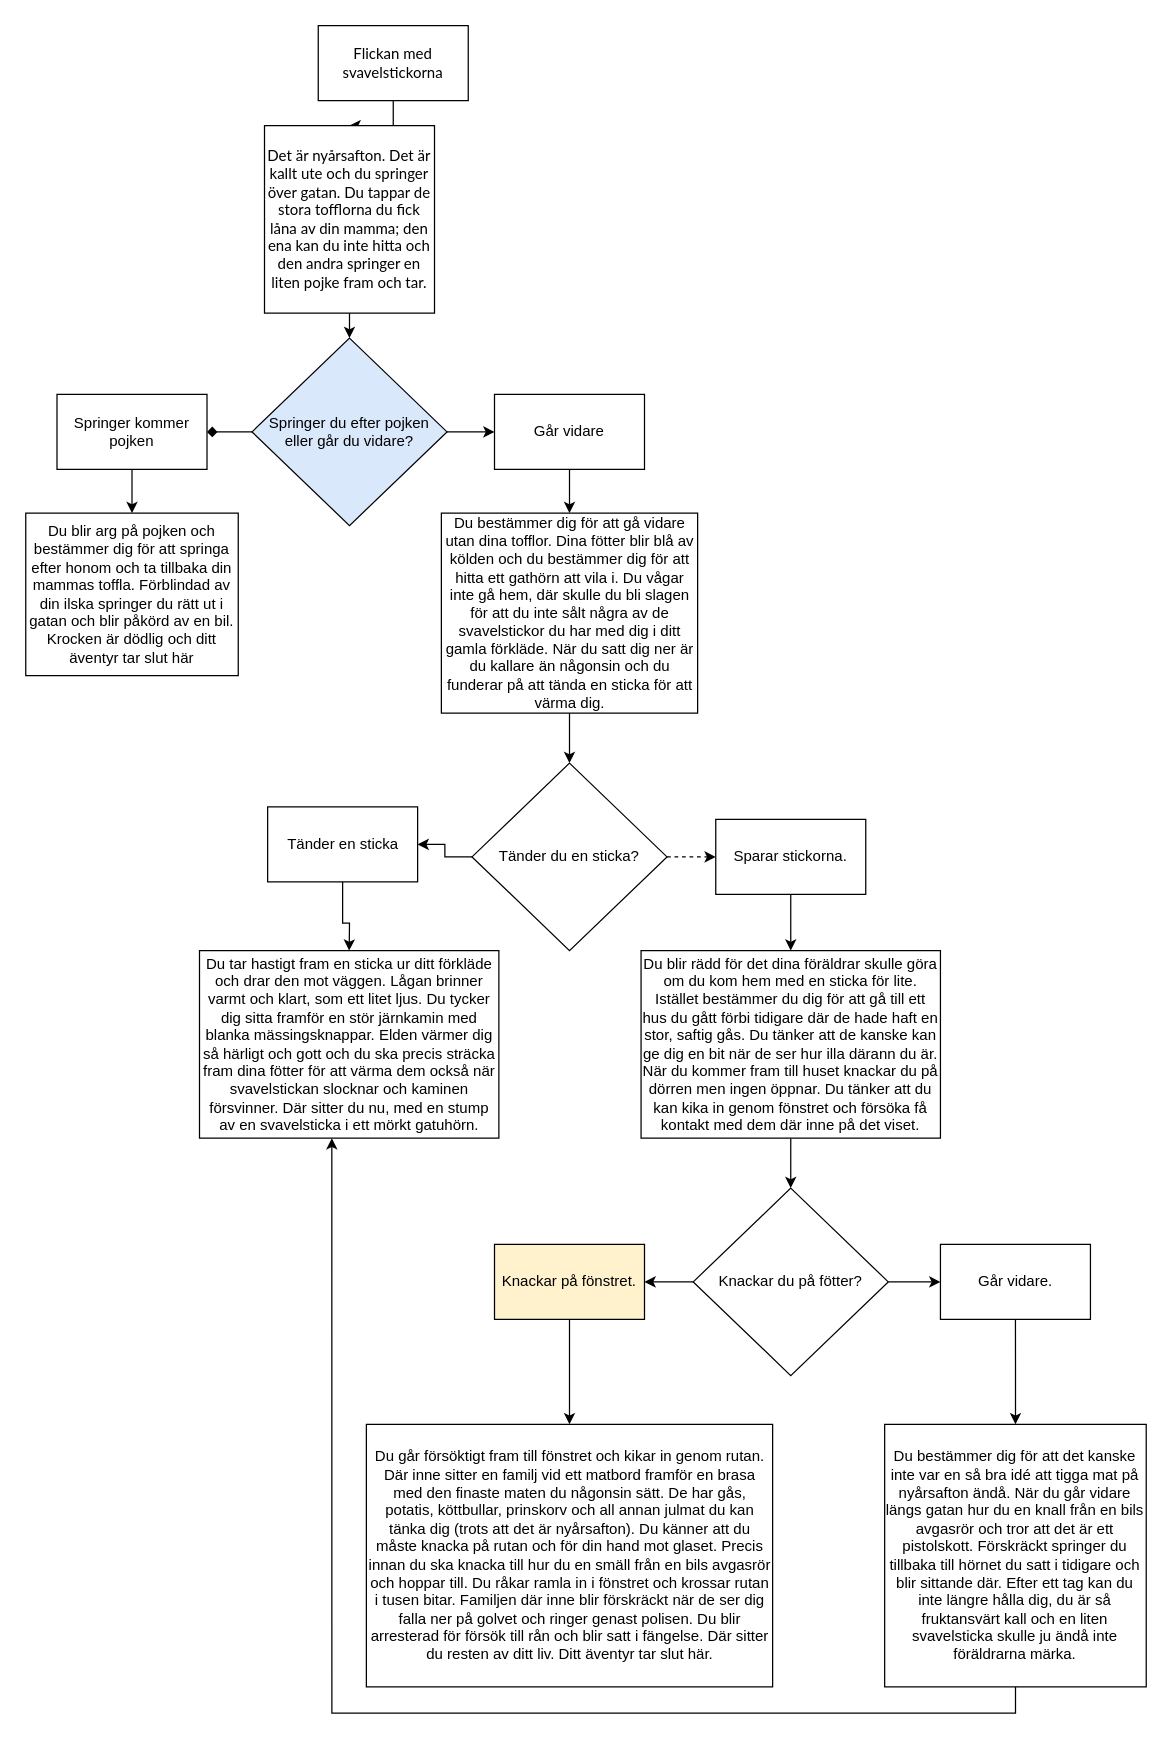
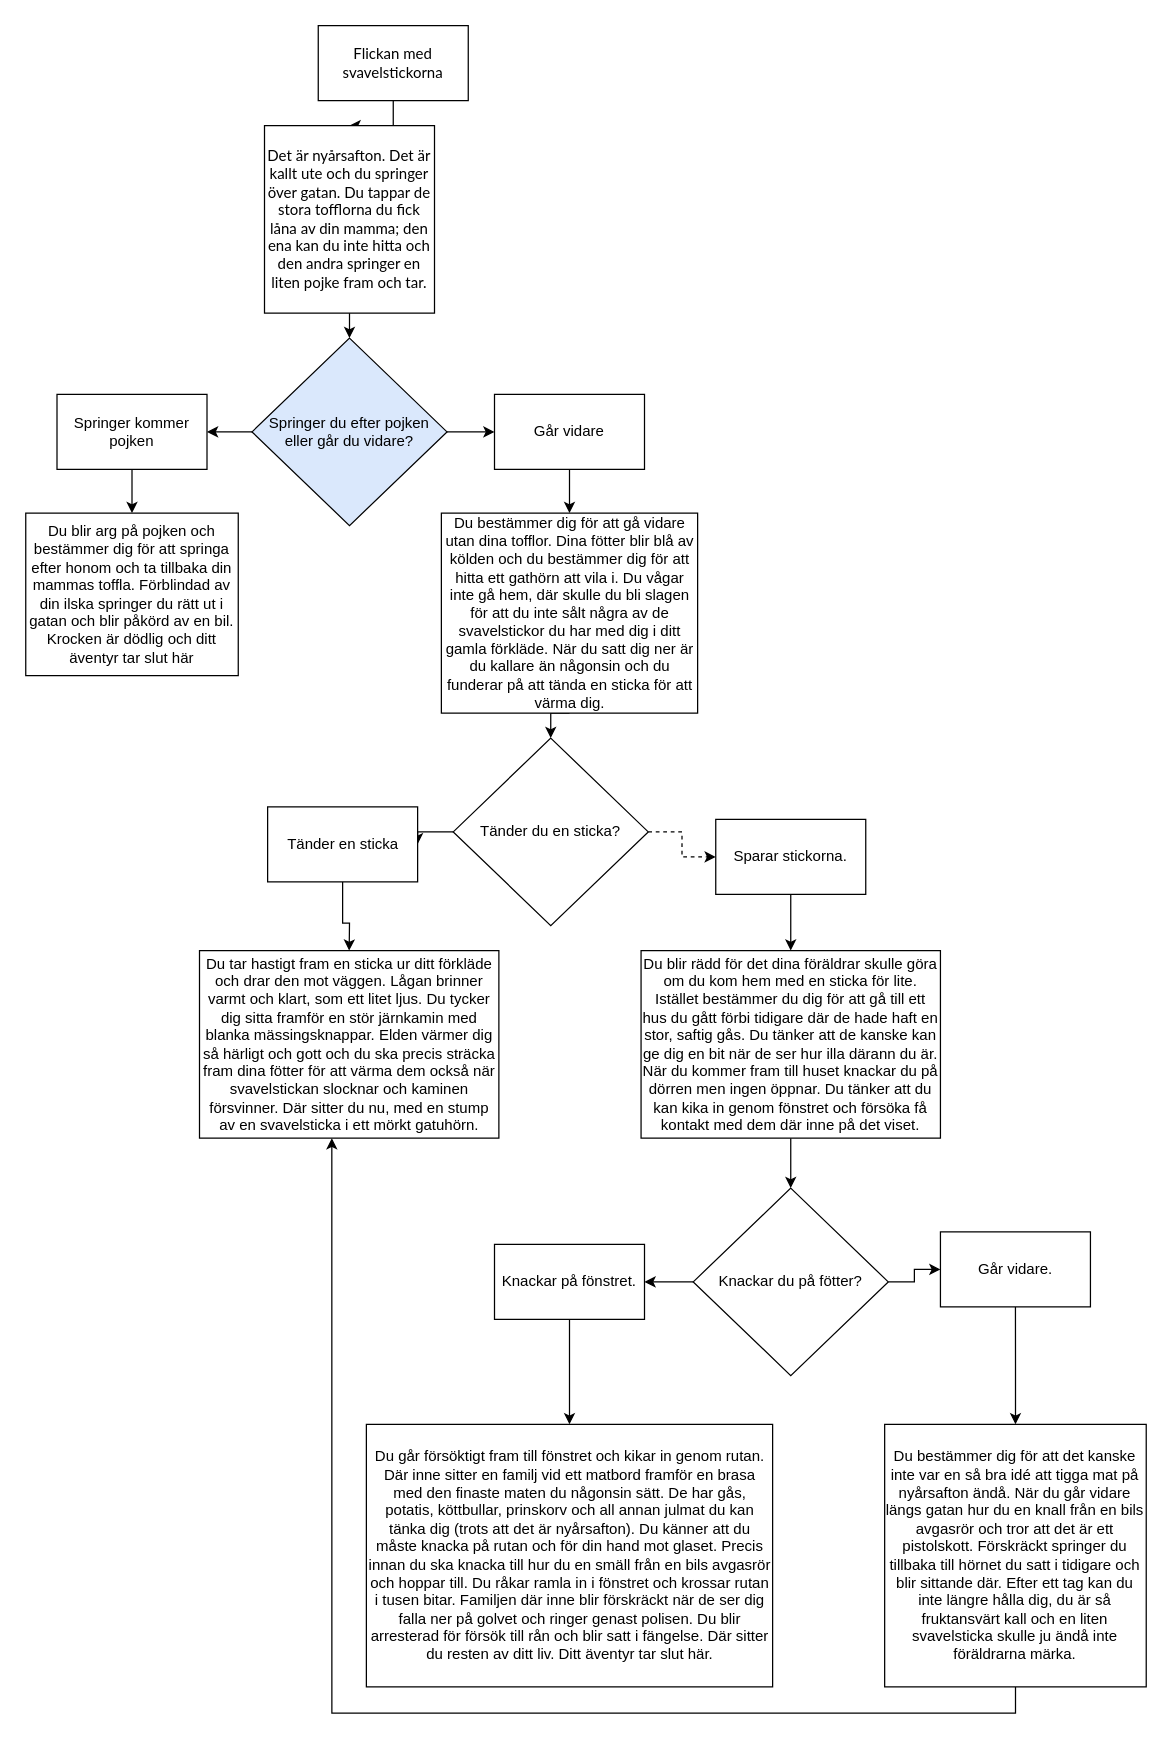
- <mxCell id="6" style="edgeStyle=orthogonalEdgeStyle;rounded=0;orthogonalLoop=1;jettySize=auto;html=1;exitX=0;exitY=0.5;exitDx=0;exitDy=0;entryX=1;entryY=0.5;entryDx=0;entryDy=0;endArrow=diamond;" edge="1" parent="1" source="8" target="10"><mxGeometry relative="1" as="geometry" /></mxCell>
+ <mxCell id="6" style="edgeStyle=orthogonalEdgeStyle;rounded=0;orthogonalLoop=1;jettySize=auto;html=1;exitX=0;exitY=0.5;exitDx=0;exitDy=0;entryX=1;entryY=0.5;entryDx=0;entryDy=0;" edge="1" parent="1" source="8" target="10"><mxGeometry relative="1" as="geometry" /></mxCell>
- <mxCell id="18" value="Tänder du en sticka?" style="rhombus;whiteSpace=wrap;html=1;" vertex="1" parent="1"><mxGeometry x="377" y="610" width="156" height="150" as="geometry" /></mxCell>
+ <mxCell id="18" value="Tänder du en sticka?" style="rhombus;whiteSpace=wrap;html=1;" vertex="1" parent="1"><mxGeometry x="362" y="590" width="156" height="150" as="geometry" /></mxCell>
- <mxCell id="29" value="Knackar på fönstret." style="rounded=0;whiteSpace=wrap;html=1;fillColor=#fff2cc;" vertex="1" parent="1"><mxGeometry x="395" y="995" width="120" height="60" as="geometry" /></mxCell>
+ <mxCell id="29" value="Knackar på fönstret." style="rounded=0;whiteSpace=wrap;html=1;" vertex="1" parent="1"><mxGeometry x="395" y="995" width="120" height="60" as="geometry" /></mxCell>
- <mxCell id="31" value="Går vidare." style="rounded=0;whiteSpace=wrap;html=1;" vertex="1" parent="1"><mxGeometry x="751.75" y="995" width="120" height="60" as="geometry" /></mxCell>
+ <mxCell id="31" value="Går vidare." style="rounded=0;whiteSpace=wrap;html=1;" vertex="1" parent="1"><mxGeometry x="751.75" y="985" width="120" height="60" as="geometry" /></mxCell>
